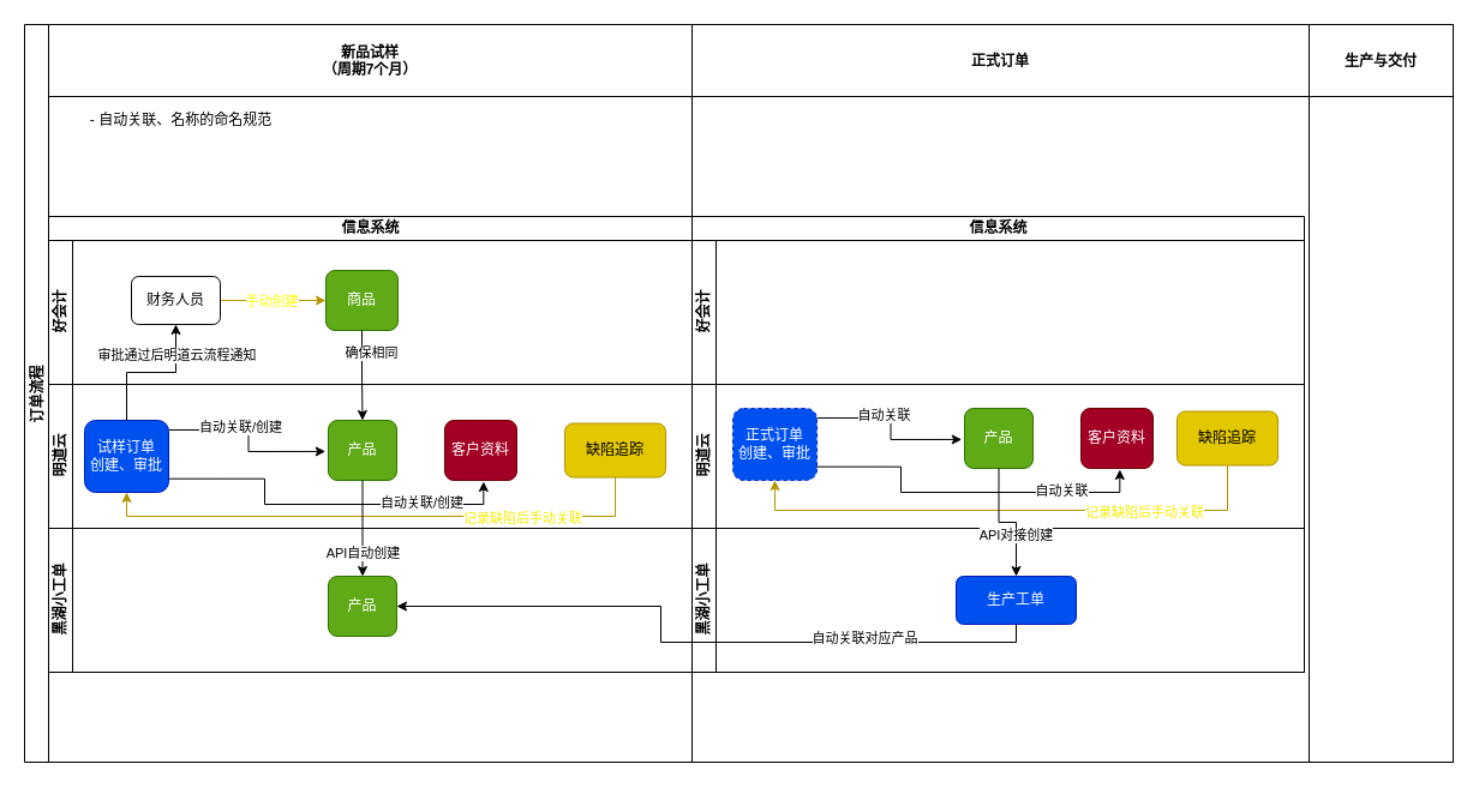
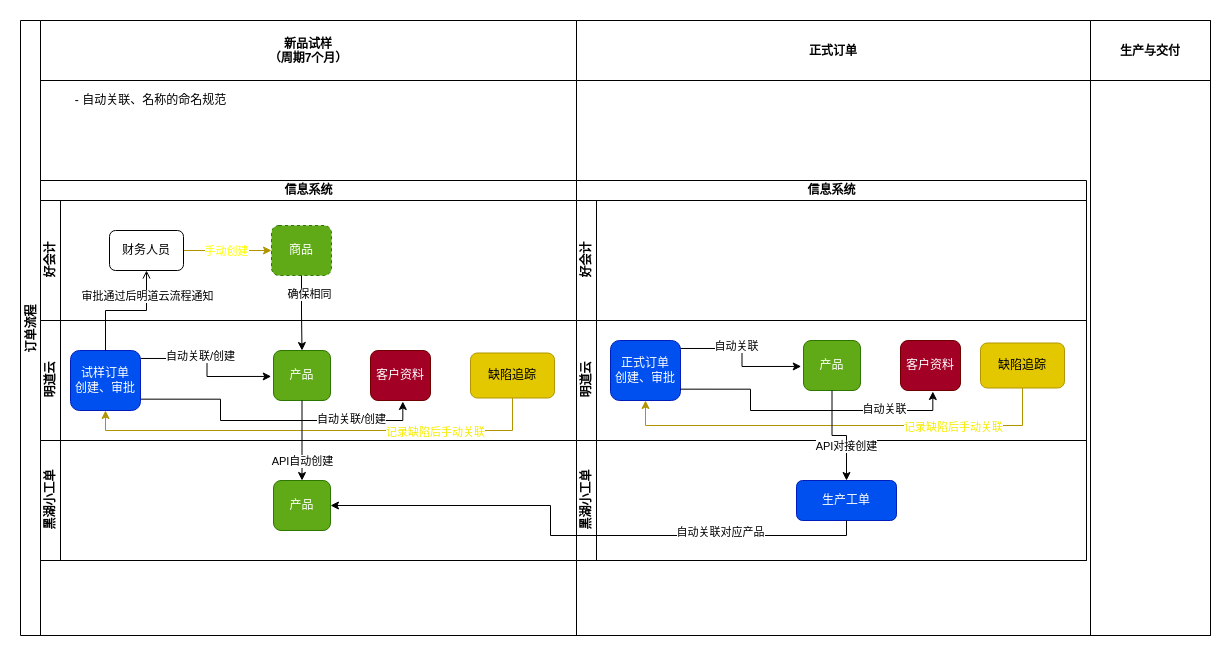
- <mxCell id="9" value="商品" style="rounded=1;whiteSpace=wrap;html=1;fillColor=#60a917;fontColor=#ffffff;strokeColor=#2D7600;" vertex="1" parent="5"><mxGeometry x="231" y="25" width="60" height="50" as="geometry" /></mxCell>
+ <mxCell id="9" value="商品" style="rounded=1;whiteSpace=wrap;html=1;fillColor=#60a917;fontColor=#ffffff;strokeColor=#2D7600;dashed=1;" vertex="1" parent="5"><mxGeometry x="231" y="25" width="60" height="50" as="geometry" /></mxCell>
- <mxCell id="23" style="edgeStyle=orthogonalEdgeStyle;rounded=0;orthogonalLoop=1;jettySize=auto;html=1;entryX=0.5;entryY=1;entryDx=0;entryDy=0;" edge="1" parent="4" source="15" target="8"><mxGeometry relative="1" as="geometry" /></mxCell>
+ <mxCell id="23" style="edgeStyle=orthogonalEdgeStyle;rounded=0;orthogonalLoop=1;jettySize=auto;html=1;entryX=0.5;entryY=1;entryDx=0;entryDy=0;endArrow=open;" edge="1" parent="4" source="15" target="8"><mxGeometry relative="1" as="geometry" /></mxCell>
- <mxCell id="33" value="正式订单&lt;br&gt;创建、审批" style="rounded=1;whiteSpace=wrap;html=1;fillColor=#0050ef;fontColor=#ffffff;strokeColor=#001DBC;dashed=1;" vertex="1" parent="32"><mxGeometry x="34" y="20" width="70" height="60" as="geometry" /></mxCell>
+ <mxCell id="33" value="正式订单&lt;br&gt;创建、审批" style="rounded=1;whiteSpace=wrap;html=1;fillColor=#0050ef;fontColor=#ffffff;strokeColor=#001DBC;" vertex="1" parent="32"><mxGeometry x="34" y="20" width="70" height="60" as="geometry" /></mxCell>
